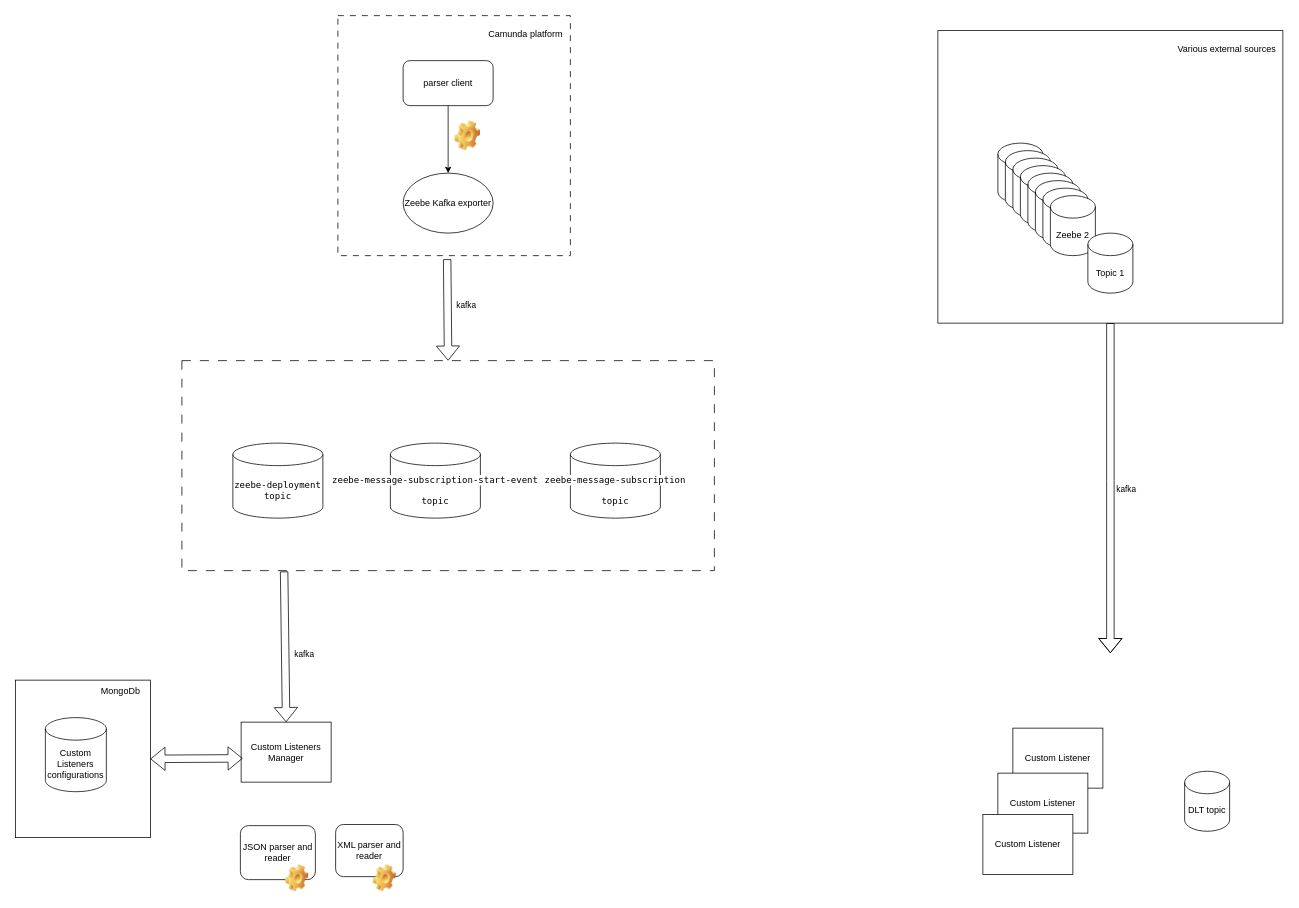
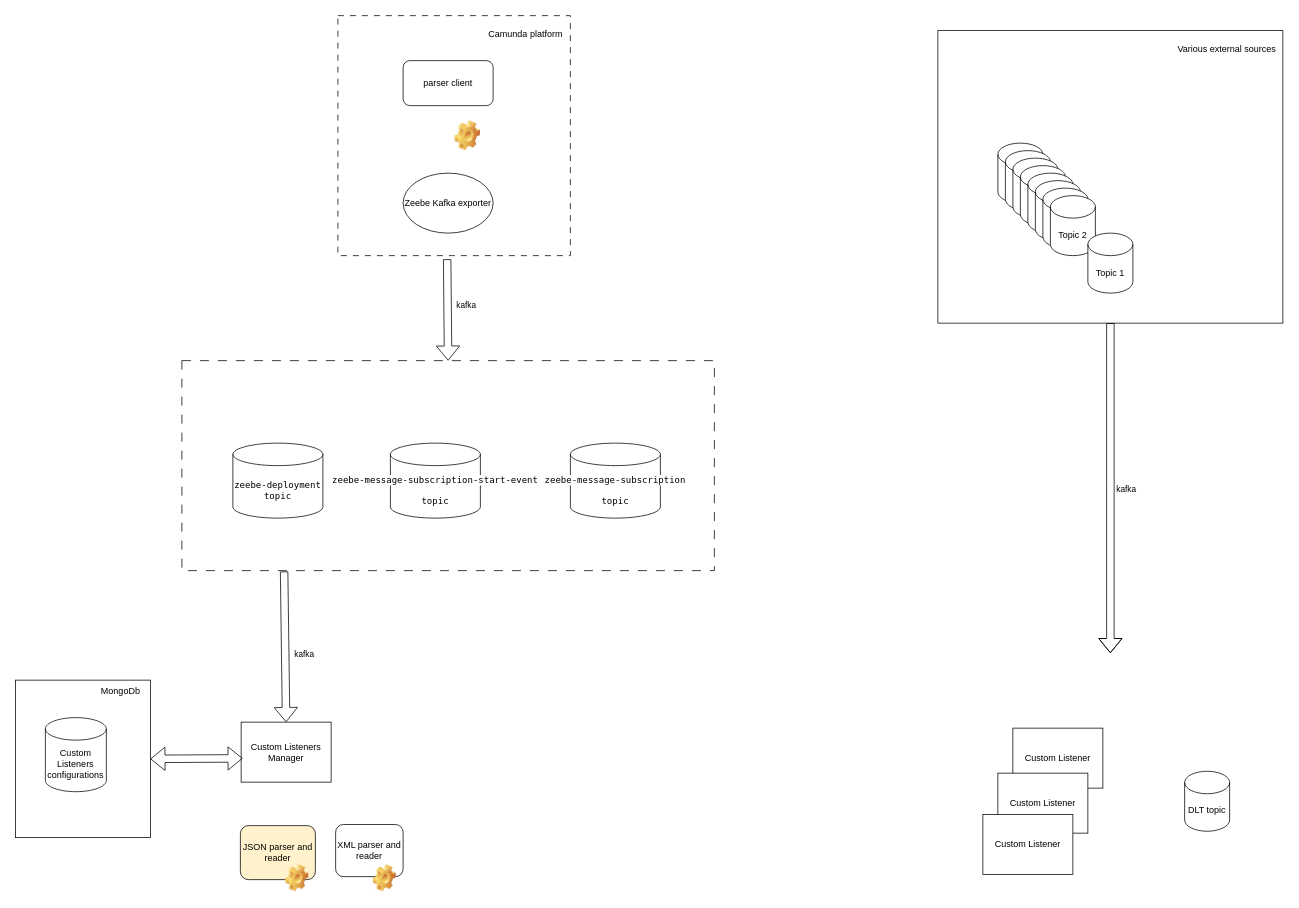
- <mxCell id="4" style="edgeStyle=orthogonalEdgeStyle;rounded=0;orthogonalLoop=1;jettySize=auto;html=1;" edge="1" parent="1" source="5" target="6"><mxGeometry relative="1" as="geometry" /></mxCell>
- <mxCell id="42" value="Zeebe 2" style="shape=cylinder3;whiteSpace=wrap;html=1;boundedLbl=1;backgroundOutline=1;size=15;" vertex="1" parent="1"><mxGeometry x="1400" y="260" width="60" height="80" as="geometry" /></mxCell>
+ <mxCell id="42" value="Topic 2" style="shape=cylinder3;whiteSpace=wrap;html=1;boundedLbl=1;backgroundOutline=1;size=15;" vertex="1" parent="1"><mxGeometry x="1400" y="260" width="60" height="80" as="geometry" /></mxCell>
- <mxCell id="27" value="JSON parser and reader" style="rounded=1;whiteSpace=wrap;html=1;" vertex="1" parent="26"><mxGeometry width="100" height="72" as="geometry" /></mxCell>
+ <mxCell id="27" value="JSON parser and reader" style="rounded=1;whiteSpace=wrap;html=1;fillColor=#fff2cc;" vertex="1" parent="26"><mxGeometry width="100" height="72" as="geometry" /></mxCell>
